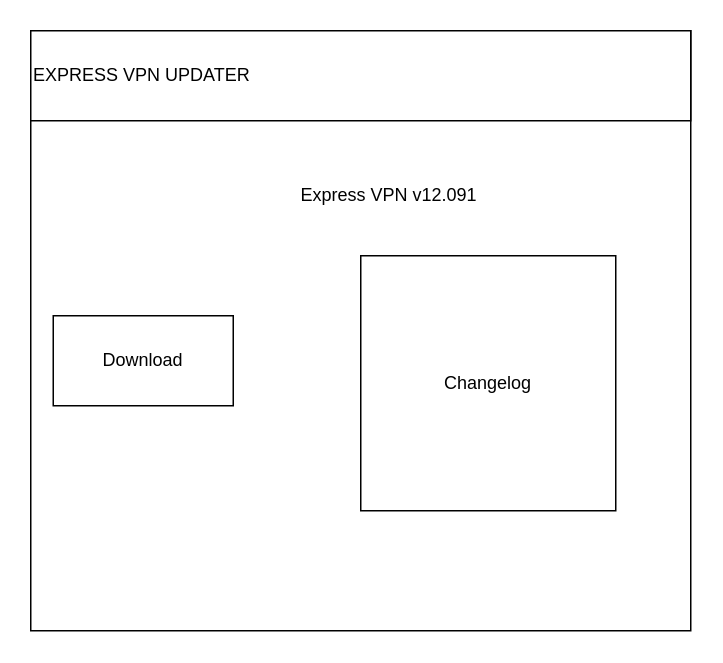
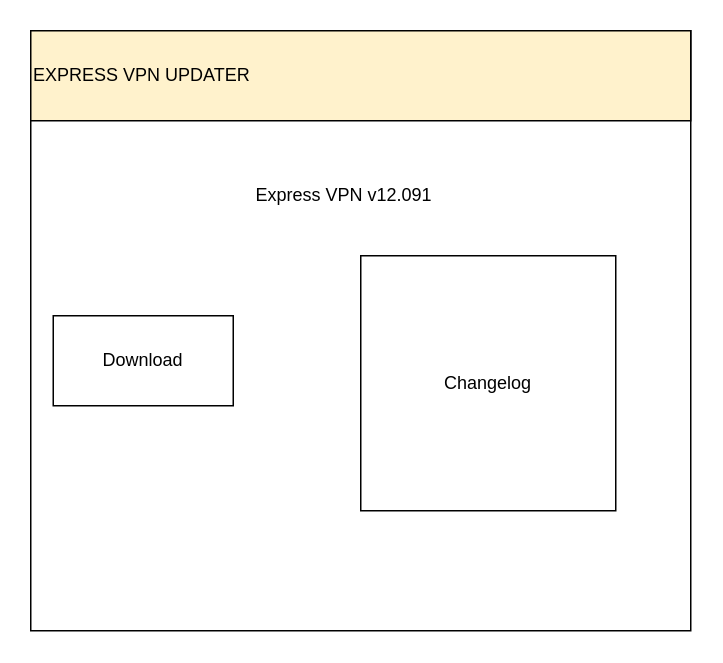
- <mxCell id="6" value="EXPRESS VPN UPDATER" style="rounded=0;whiteSpace=wrap;html=1;align=left;" vertex="1" parent="1"><mxGeometry x="20" y="20" width="440" height="60" as="geometry" /></mxCell>
+ <mxCell id="6" value="EXPRESS VPN UPDATER" style="rounded=0;whiteSpace=wrap;html=1;align=left;fillColor=#fff2cc;" vertex="1" parent="1"><mxGeometry x="20" y="20" width="440" height="60" as="geometry" /></mxCell>
- <mxCell id="5" value="Express VPN v12.091" style="text;html=1;strokeColor=none;fillColor=none;align=center;verticalAlign=middle;whiteSpace=wrap;rounded=0;" vertex="1" parent="1"><mxGeometry x="134" y="120" width="250" height="20" as="geometry" /></mxCell>
+ <mxCell id="5" value="Express VPN v12.091" style="text;html=1;strokeColor=none;fillColor=none;align=center;verticalAlign=middle;whiteSpace=wrap;rounded=0;" vertex="1" parent="1"><mxGeometry x="104" y="120" width="250" height="20" as="geometry" /></mxCell>
